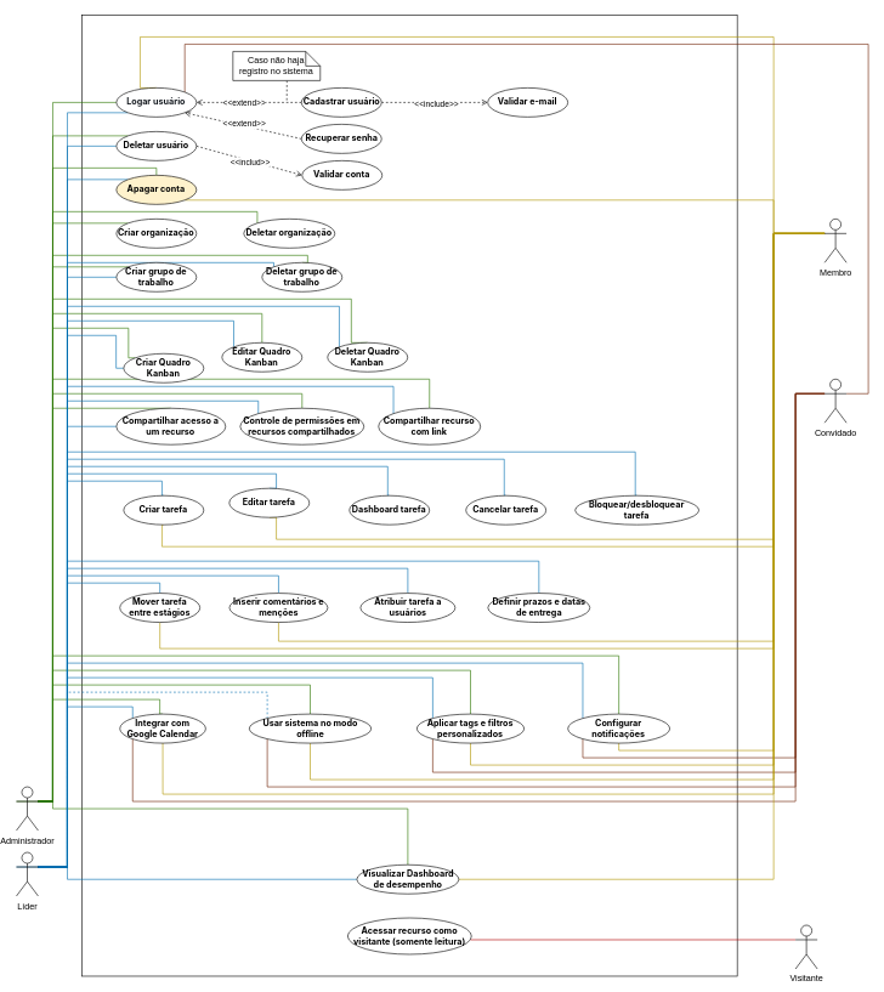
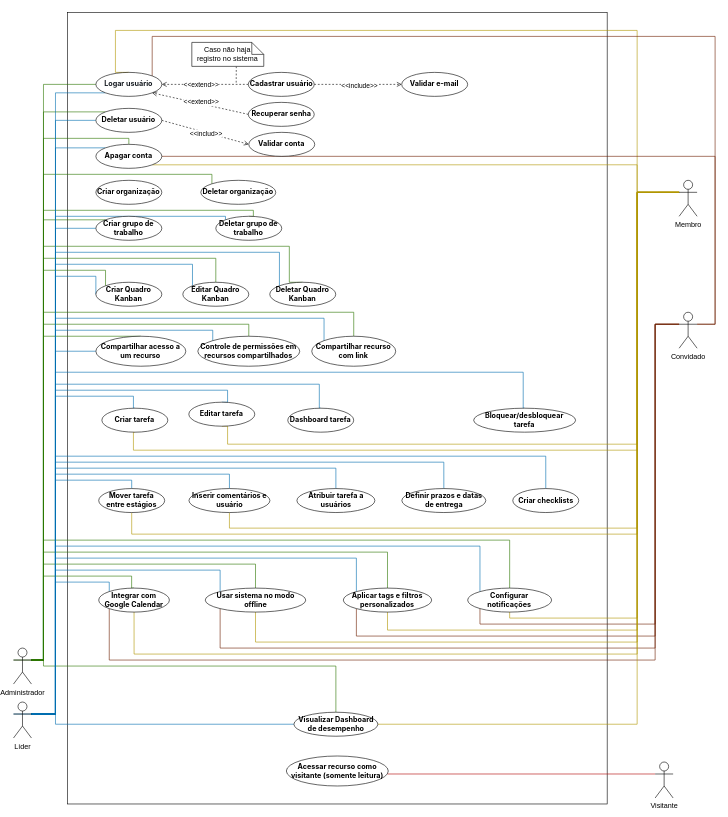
- <mxCell id="76" value="&lt;font face=&quot;-apple-system, BlinkMacSystemFont, Segoe UI, Noto Sans, Helvetica, Arial, sans-serif, Apple Color Emoji, Segoe UI Emoji&quot;&gt;&lt;b&gt;Apagar conta&lt;/b&gt;&lt;/font&gt;" style="ellipse;whiteSpace=wrap;html=1;fillColor=#fff2cc;" vertex="1" parent="1"><mxGeometry x="157.37" y="240" width="110" height="40" as="geometry" /></mxCell>
+ <mxCell id="76" value="&lt;font face=&quot;-apple-system, BlinkMacSystemFont, Segoe UI, Noto Sans, Helvetica, Arial, sans-serif, Apple Color Emoji, Segoe UI Emoji&quot;&gt;&lt;b&gt;Apagar conta&lt;/b&gt;&lt;/font&gt;" style="ellipse;whiteSpace=wrap;html=1;" vertex="1" parent="1"><mxGeometry x="157.37" y="240" width="110" height="40" as="geometry" /></mxCell>
+ <mxCell id="52" style="edgeStyle=orthogonalEdgeStyle;rounded=0;orthogonalLoop=1;jettySize=auto;html=1;exitX=1;exitY=0.333;exitDx=0;exitDy=0;exitPerimeter=0;entryX=1;entryY=0.5;entryDx=0;entryDy=0;fillColor=#a0522d;strokeColor=#6D1F00;endArrow=none;startFill=0;" edge="1" parent="1" source="57" target="76"><mxGeometry relative="1" as="geometry"><Array as="points"><mxPoint x="1190" y="540" /><mxPoint x="1190" y="260" /></Array></mxGeometry></mxCell>
- <mxCell id="6" style="edgeStyle=orthogonalEdgeStyle;rounded=0;orthogonalLoop=1;jettySize=auto;html=1;exitX=1;exitY=0.333;exitDx=0;exitDy=0;exitPerimeter=0;entryX=0;entryY=0;entryDx=0;entryDy=0;fillColor=#60a917;strokeColor=#2D7600;endArrow=none;startFill=0;" edge="1" parent="1" source="21" target="77"><mxGeometry relative="1" as="geometry"><Array as="points"><mxPoint x="70" y="1100" /><mxPoint x="70" y="306" /></Array></mxGeometry></mxCell>
- <mxCell id="91" value="&lt;font face=&quot;-apple-system, BlinkMacSystemFont, Segoe UI, Noto Sans, Helvetica, Arial, sans-serif, Apple Color Emoji, Segoe UI Emoji&quot;&gt;&lt;b&gt;Criar Quadro Kanban&lt;/b&gt;&lt;/font&gt;" style="ellipse;whiteSpace=wrap;html=1;" vertex="1" parent="1"><mxGeometry x="167.37" y="485" width="110" height="40" as="geometry" /></mxCell>
+ <mxCell id="91" value="&lt;font face=&quot;-apple-system, BlinkMacSystemFont, Segoe UI, Noto Sans, Helvetica, Arial, sans-serif, Apple Color Emoji, Segoe UI Emoji&quot;&gt;&lt;b&gt;Criar Quadro Kanban&lt;/b&gt;&lt;/font&gt;" style="ellipse;whiteSpace=wrap;html=1;" vertex="1" parent="1"><mxGeometry x="157.37" y="470" width="110" height="40" as="geometry" /></mxCell>
- <mxCell id="34" style="edgeStyle=orthogonalEdgeStyle;rounded=0;orthogonalLoop=1;jettySize=auto;html=1;exitX=1;exitY=0.333;exitDx=0;exitDy=0;exitPerimeter=0;entryX=0.5;entryY=0;entryDx=0;entryDy=0;endArrow=none;startFill=0;fillColor=#1ba1e2;strokeColor=#006EAF;" edge="1" parent="1" source="48" target="102"><mxGeometry relative="1" as="geometry"><Array as="points"><mxPoint x="90" y="1190" /><mxPoint x="90" y="630" /><mxPoint x="690" y="630" /><mxPoint x="690" y="680" /></Array></mxGeometry></mxCell>
- <mxCell id="102" value="&lt;font face=&quot;-apple-system, BlinkMacSystemFont, Segoe UI, Noto Sans, Helvetica, Arial, sans-serif, Apple Color Emoji, Segoe UI Emoji&quot;&gt;&lt;b&gt;Cancelar tarefa&lt;/b&gt;&lt;/font&gt;" style="ellipse;whiteSpace=wrap;html=1;" vertex="1" parent="1"><mxGeometry x="637.37" y="680" width="110" height="40" as="geometry" /></mxCell>
+ <mxCell id="38" style="edgeStyle=orthogonalEdgeStyle;rounded=0;orthogonalLoop=1;jettySize=auto;html=1;exitX=1;exitY=0.333;exitDx=0;exitDy=0;exitPerimeter=0;entryX=0.5;entryY=0;entryDx=0;entryDy=0;endArrow=none;startFill=0;fillColor=#1ba1e2;strokeColor=#006EAF;" edge="1" parent="1" source="48" target="108"><mxGeometry relative="1" as="geometry"><Array as="points"><mxPoint x="90" y="1190" /><mxPoint x="90" y="760" /><mxPoint x="908" y="760" /></Array></mxGeometry></mxCell>
- <mxCell id="105" value="&lt;font face=&quot;-apple-system, BlinkMacSystemFont, Segoe UI, Noto Sans, Helvetica, Arial, sans-serif, Apple Color Emoji, Segoe UI Emoji&quot;&gt;&lt;b&gt;Inserir comentários e menções&lt;/b&gt;&lt;/font&gt;" style="ellipse;whiteSpace=wrap;html=1;" vertex="1" parent="1"><mxGeometry x="312.62" y="814" width="135" height="40" as="geometry" /></mxCell>
+ <mxCell id="105" value="&lt;font face=&quot;-apple-system, BlinkMacSystemFont, Segoe UI, Noto Sans, Helvetica, Arial, sans-serif, Apple Color Emoji, Segoe UI Emoji&quot;&gt;&lt;b&gt;Inserir comentários e usuário&lt;/b&gt;&lt;/font&gt;" style="ellipse;whiteSpace=wrap;html=1;" vertex="1" parent="1"><mxGeometry x="312.62" y="814" width="135" height="40" as="geometry" /></mxCell>
+ <mxCell id="108" value="&lt;font face=&quot;-apple-system, BlinkMacSystemFont, Segoe UI, Noto Sans, Helvetica, Arial, sans-serif, Apple Color Emoji, Segoe UI Emoji&quot;&gt;&lt;b&gt;Criar checklists&lt;/b&gt;&lt;/font&gt;" style="ellipse;whiteSpace=wrap;html=1;" vertex="1" parent="1"><mxGeometry x="852.62" y="814" width="110" height="40" as="geometry" /></mxCell>
- <mxCell id="45" style="edgeStyle=orthogonalEdgeStyle;rounded=0;orthogonalLoop=1;jettySize=auto;html=1;exitX=1;exitY=0.333;exitDx=0;exitDy=0;exitPerimeter=0;entryX=0;entryY=0;entryDx=0;entryDy=0;fillColor=#1ba1e2;strokeColor=#006EAF;endArrow=none;startFill=0;dashed=1;" edge="1" parent="1" source="48" target="111"><mxGeometry relative="1" as="geometry"><Array as="points"><mxPoint x="90" y="1190" /><mxPoint x="90" y="950" /><mxPoint x="364" y="950" /></Array></mxGeometry></mxCell>
+ <mxCell id="45" style="edgeStyle=orthogonalEdgeStyle;rounded=0;orthogonalLoop=1;jettySize=auto;html=1;exitX=1;exitY=0.333;exitDx=0;exitDy=0;exitPerimeter=0;entryX=0;entryY=0;entryDx=0;entryDy=0;fillColor=#1ba1e2;strokeColor=#006EAF;endArrow=none;startFill=0;" edge="1" parent="1" source="48" target="111"><mxGeometry relative="1" as="geometry"><Array as="points"><mxPoint x="90" y="1190" /><mxPoint x="90" y="950" /><mxPoint x="364" y="950" /></Array></mxGeometry></mxCell>
